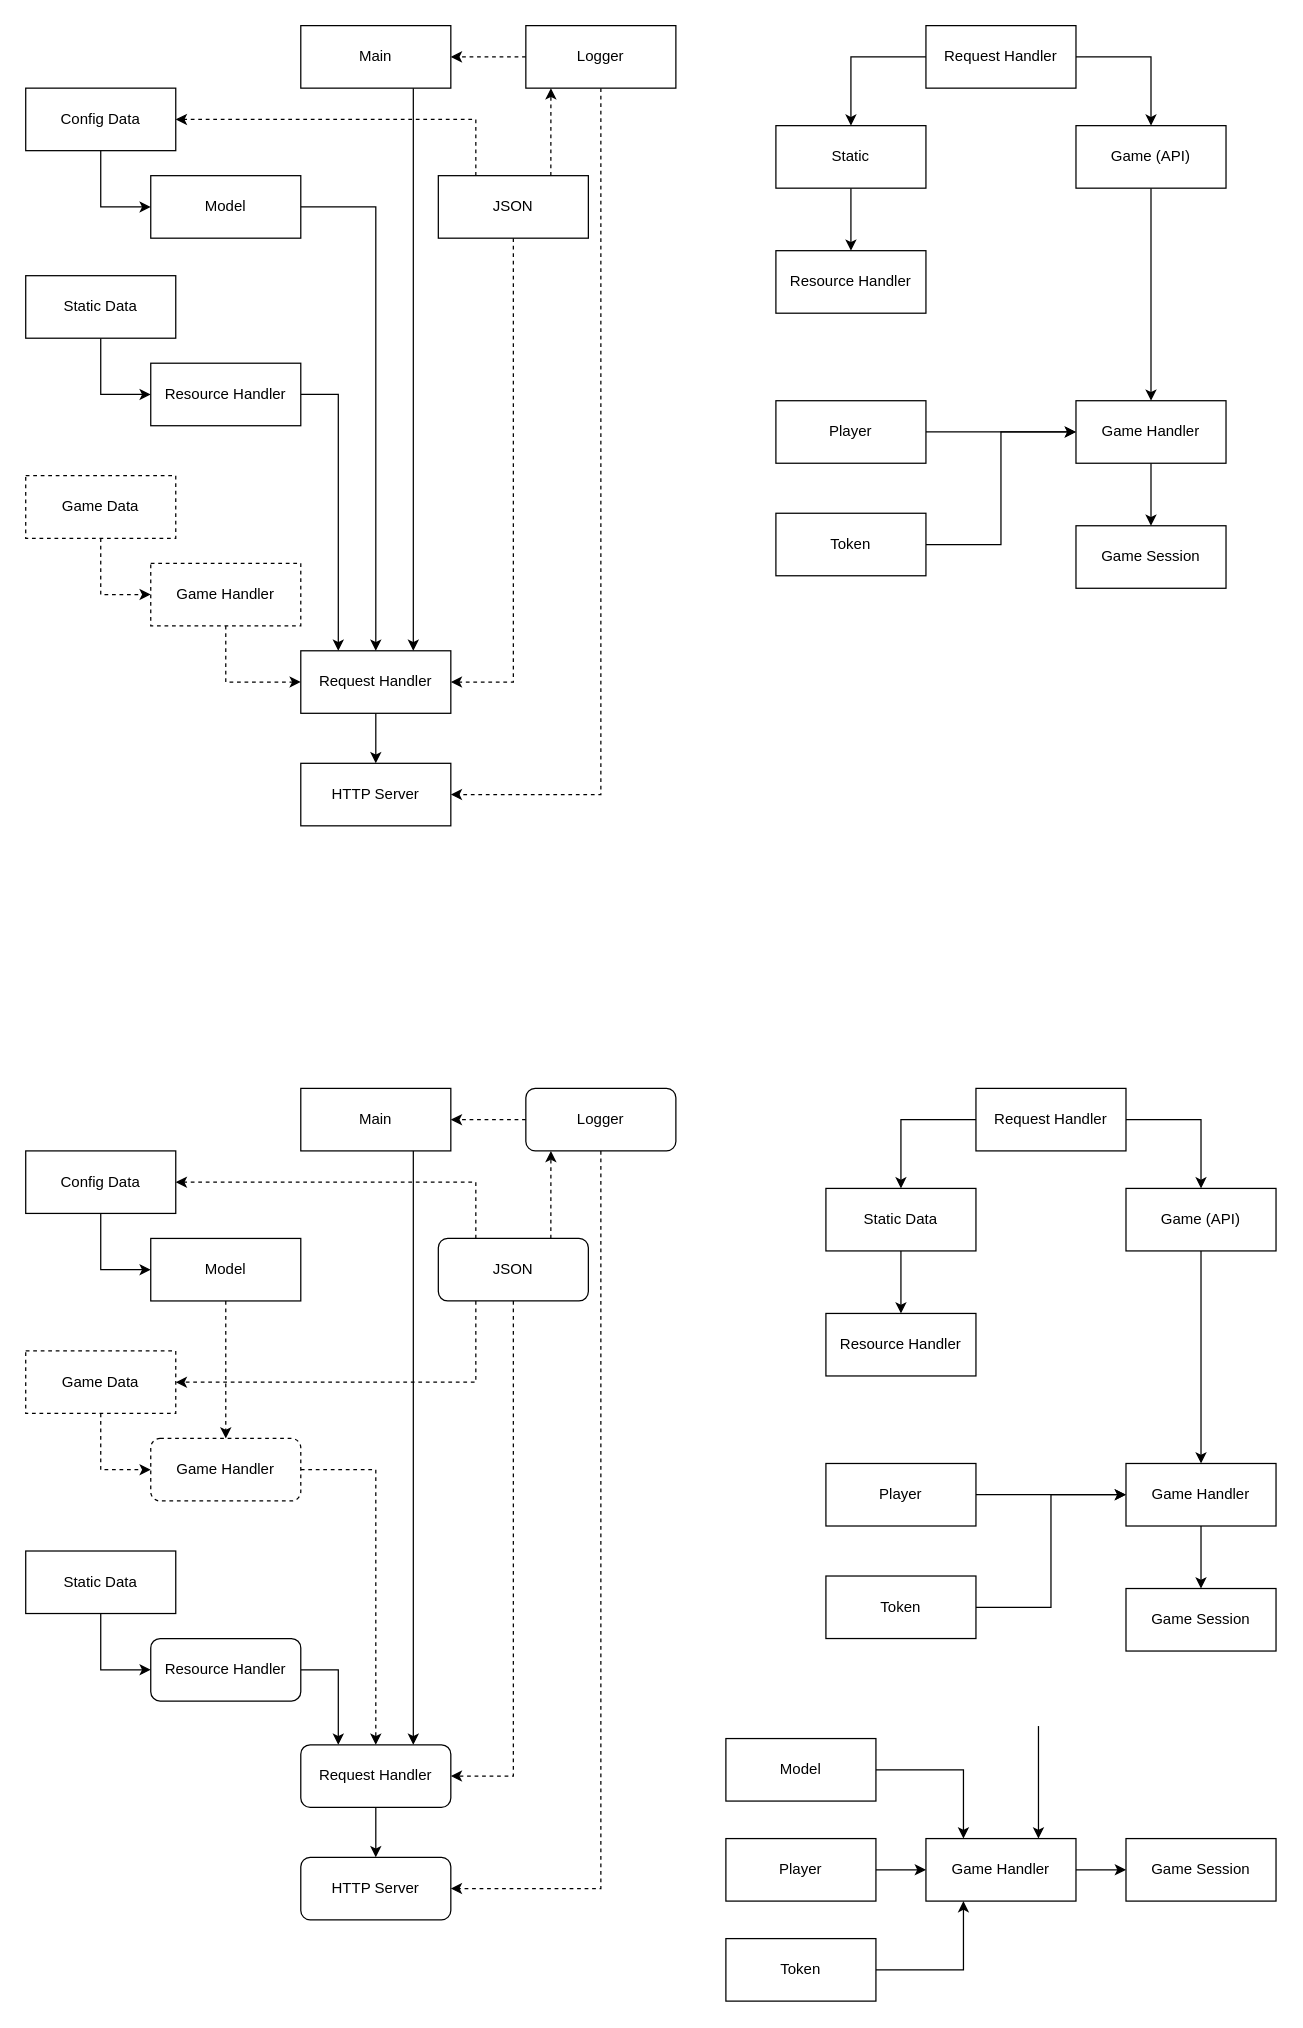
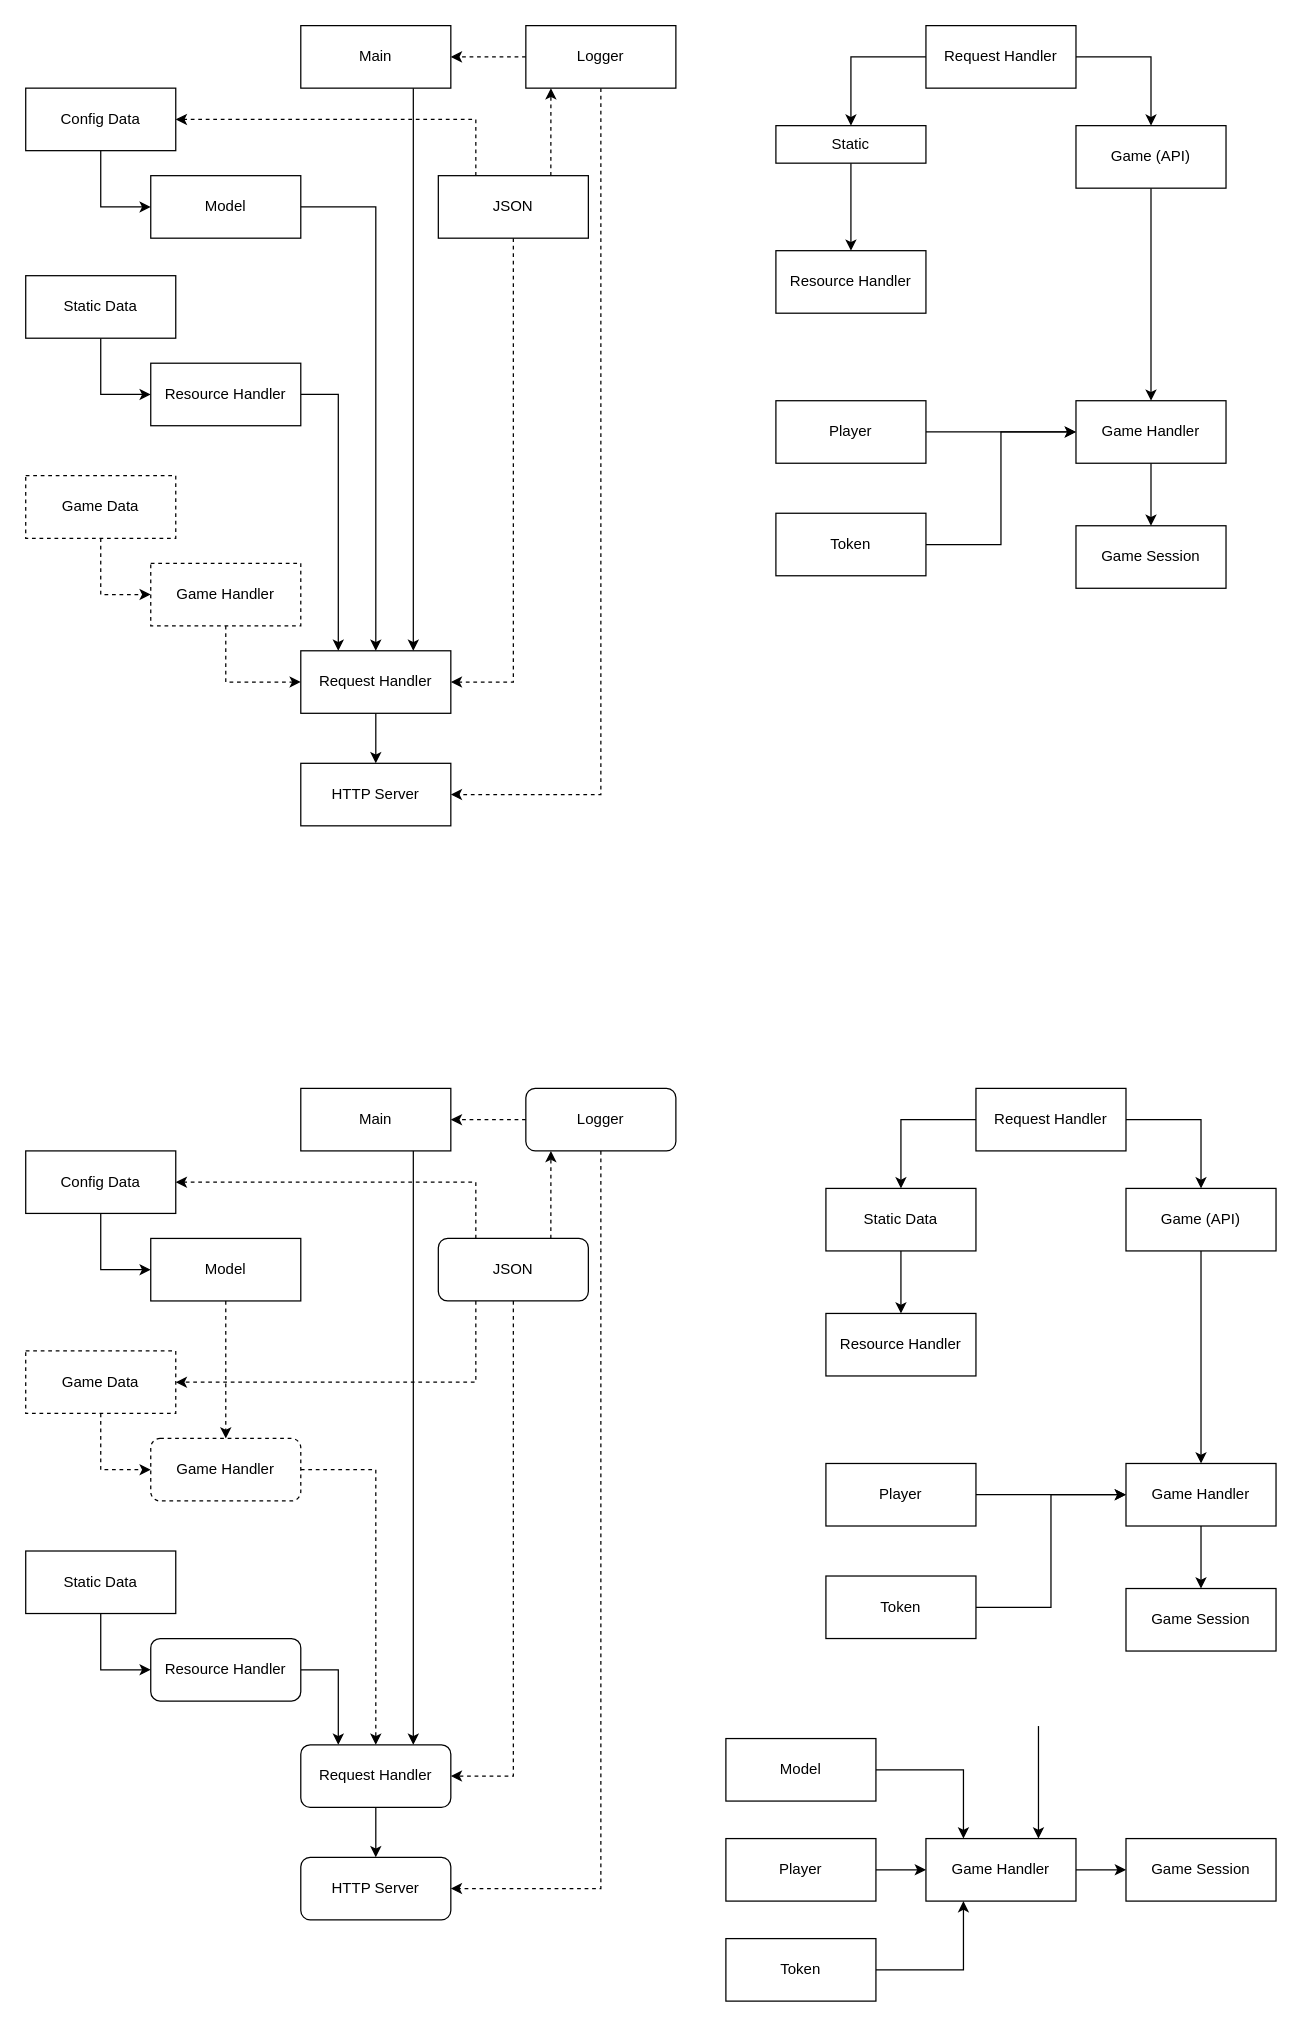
- <mxCell id="30" value="Static" style="html=1;whiteSpace=wrap;" parent="1" vertex="1"><mxGeometry x="620" y="100" width="120" height="50" as="geometry" /></mxCell>
+ <mxCell id="30" value="Static" style="html=1;whiteSpace=wrap;" parent="1" vertex="1"><mxGeometry x="620" y="100" width="120" height="30" as="geometry" /></mxCell>
